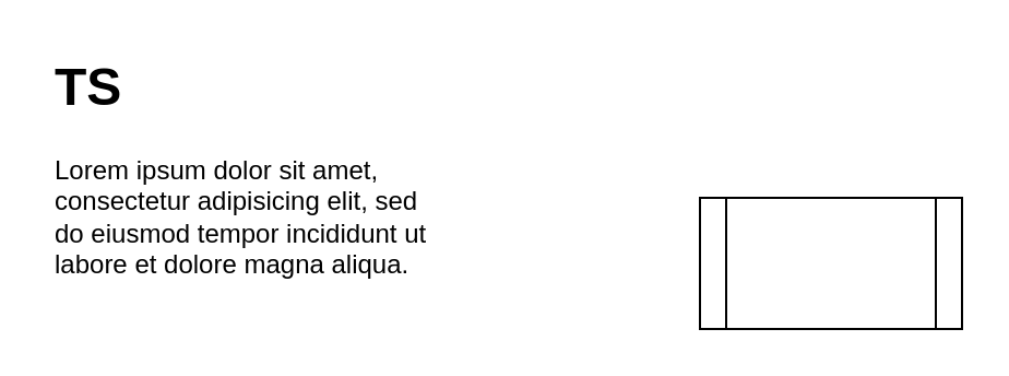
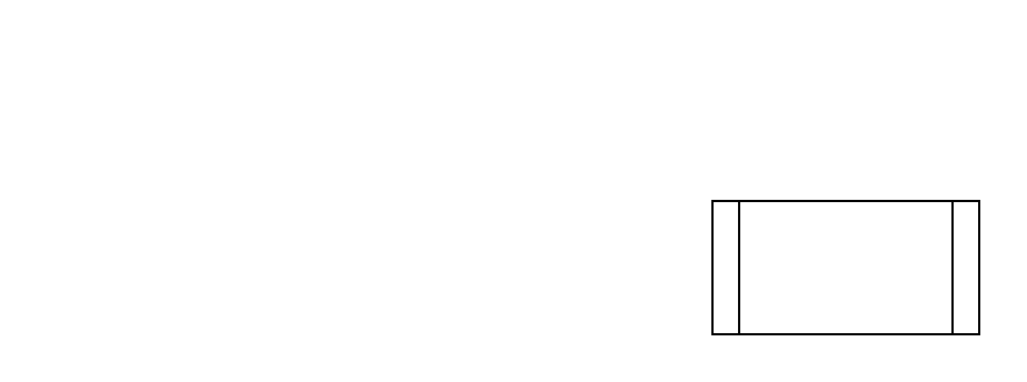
- <mxCell id="2" value="&lt;h1&gt;TS&lt;/h1&gt;&lt;p&gt;Lorem ipsum dolor sit amet, consectetur adipisicing elit, sed do eiusmod tempor incididunt ut labore et dolore magna aliqua.&lt;/p&gt;" style="text;html=1;strokeColor=none;fillColor=none;spacing=5;spacingTop=-20;whiteSpace=wrap;overflow=hidden;rounded=0;" parent="1" vertex="1"><mxGeometry x="20" y="20" width="190" height="120" as="geometry" /></mxCell>
